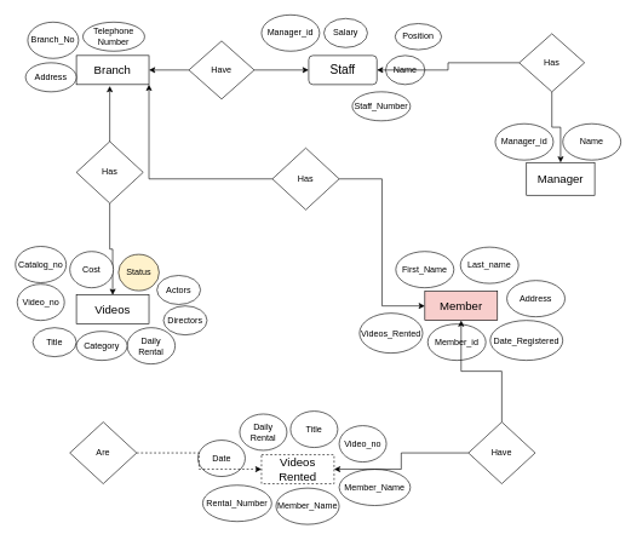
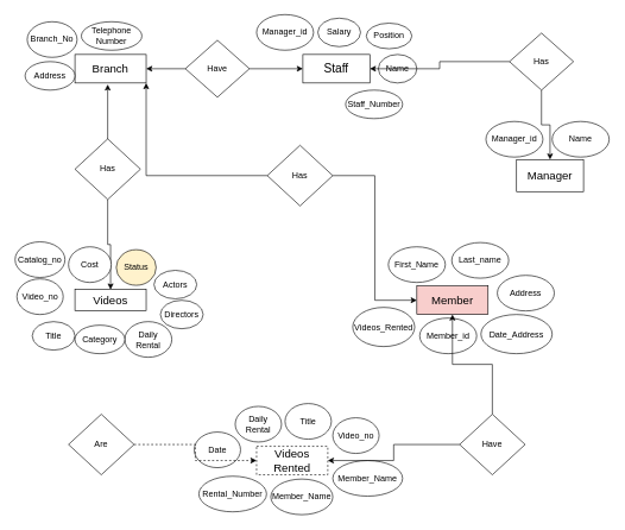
- <mxCell id="22" value="Position" style="ellipse;whiteSpace=wrap;html=1;" parent="1" vertex="1"><mxGeometry x="543" y="32" width="64" height="36" as="geometry" /></mxCell>
+ <mxCell id="22" value="Position" style="ellipse;whiteSpace=wrap;html=1;" parent="1" vertex="1"><mxGeometry x="513" y="32" width="64" height="36" as="geometry" /></mxCell>
- <mxCell id="4" value="&lt;span style=&quot;font-size: 17px;&quot;&gt;Staff&lt;/span&gt;" style="whiteSpace=wrap;html=1;rounded=1;" parent="1" vertex="1"><mxGeometry x="424" y="76" width="94" height="40" as="geometry" /></mxCell>
+ <mxCell id="4" value="&lt;span style=&quot;font-size: 17px;&quot;&gt;Staff&lt;/span&gt;" style="rounded=0;whiteSpace=wrap;html=1;" parent="1" vertex="1"><mxGeometry x="424" y="76" width="94" height="40" as="geometry" /></mxCell>
- <mxCell id="3" value="&lt;span style=&quot;font-size: 16px;&quot;&gt;Videos&lt;/span&gt;" style="rounded=0;whiteSpace=wrap;html=1;" parent="1" vertex="1"><mxGeometry x="104" y="406" width="100" height="40" as="geometry" /></mxCell>
+ <mxCell id="3" value="&lt;span style=&quot;font-size: 16px;&quot;&gt;Videos&lt;/span&gt;" style="rounded=0;whiteSpace=wrap;html=1;" parent="1" vertex="1"><mxGeometry x="104" y="406" width="100" height="30" as="geometry" /></mxCell>
- <mxCell id="37" value="Date_Registered" style="ellipse;whiteSpace=wrap;html=1;" vertex="1" parent="1"><mxGeometry x="674" y="441" width="100" height="55" as="geometry" /></mxCell>
+ <mxCell id="37" value="Date_Address" style="ellipse;whiteSpace=wrap;html=1;" vertex="1" parent="1"><mxGeometry x="674" y="441" width="100" height="55" as="geometry" /></mxCell>
